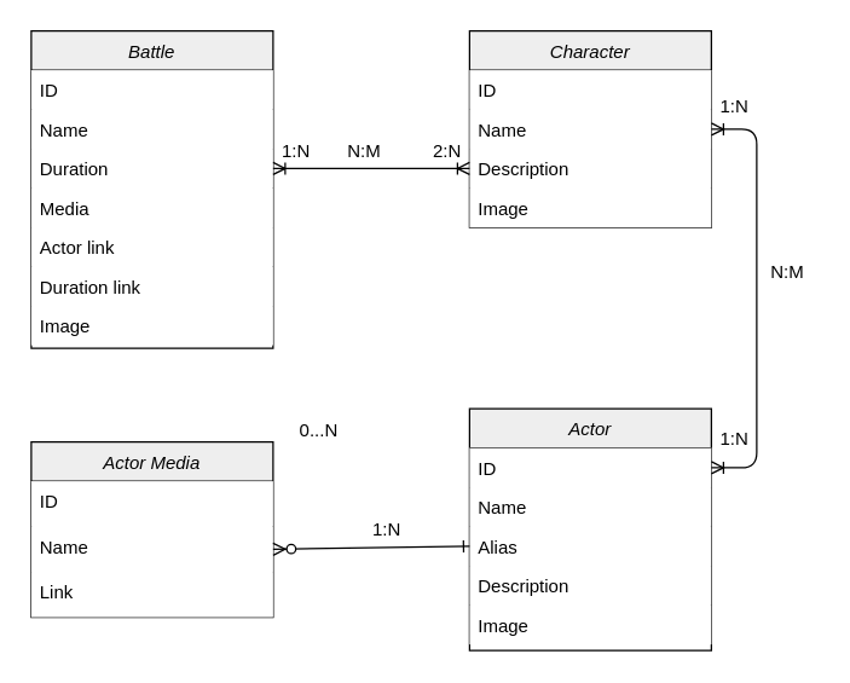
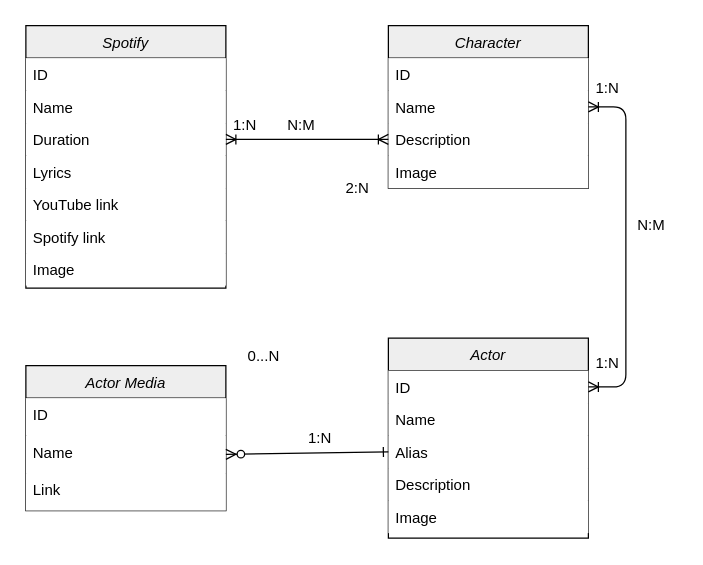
- <mxCell id="2" value="Battle" style="swimlane;fontStyle=2;align=center;verticalAlign=top;childLayout=stackLayout;horizontal=1;startSize=26;horizontalStack=0;resizeParent=1;resizeLast=0;collapsible=1;marginBottom=0;rounded=0;shadow=0;strokeWidth=1;fillColor=#EEEEEE;" parent="1" vertex="1"><mxGeometry x="20" y="20" width="160" height="210" as="geometry"><mxRectangle x="230" y="140" width="160" height="26" as="alternateBounds" /></mxGeometry></mxCell>
+ <mxCell id="2" value="Spotify" style="swimlane;fontStyle=2;align=center;verticalAlign=top;childLayout=stackLayout;horizontal=1;startSize=26;horizontalStack=0;resizeParent=1;resizeLast=0;collapsible=1;marginBottom=0;rounded=0;shadow=0;strokeWidth=1;fillColor=#EEEEEE;" parent="1" vertex="1"><mxGeometry x="20" y="20" width="160" height="210" as="geometry"><mxRectangle x="230" y="140" width="160" height="26" as="alternateBounds" /></mxGeometry></mxCell>
- <mxCell id="23" value="2:N" style="text;html=1;align=center;verticalAlign=middle;resizable=0;points=[];autosize=1;strokeColor=none;" parent="1" vertex="1"><mxGeometry x="280" y="90" width="30" height="20" as="geometry" /></mxCell>
+ <mxCell id="23" value="2:N" style="text;html=1;align=center;verticalAlign=middle;resizable=0;points=[];autosize=1;strokeColor=none;" parent="1" vertex="1"><mxGeometry x="270" y="140" width="30" height="20" as="geometry" /></mxCell>
- <mxCell id="6" value="Media" style="text;align=left;verticalAlign=top;spacingLeft=4;spacingRight=4;overflow=hidden;rotatable=0;points=[[0,0.5],[1,0.5]];portConstraint=eastwest;rounded=0;shadow=0;html=0;fillColor=#ffffff;" parent="2" vertex="1"><mxGeometry y="104" width="160" height="26" as="geometry" /></mxCell>
+ <mxCell id="6" value="Lyrics" style="text;align=left;verticalAlign=top;spacingLeft=4;spacingRight=4;overflow=hidden;rotatable=0;points=[[0,0.5],[1,0.5]];portConstraint=eastwest;rounded=0;shadow=0;html=0;fillColor=#ffffff;" parent="2" vertex="1"><mxGeometry y="104" width="160" height="26" as="geometry" /></mxCell>
- <mxCell id="7" value="Actor link" style="text;align=left;verticalAlign=top;spacingLeft=4;spacingRight=4;overflow=hidden;rotatable=0;points=[[0,0.5],[1,0.5]];portConstraint=eastwest;fillColor=#ffffff;" parent="2" vertex="1"><mxGeometry y="130" width="160" height="26" as="geometry" /></mxCell>
+ <mxCell id="7" value="YouTube link" style="text;align=left;verticalAlign=top;spacingLeft=4;spacingRight=4;overflow=hidden;rotatable=0;points=[[0,0.5],[1,0.5]];portConstraint=eastwest;fillColor=#ffffff;" parent="2" vertex="1"><mxGeometry y="130" width="160" height="26" as="geometry" /></mxCell>
- <mxCell id="8" value="Duration link" style="text;align=left;verticalAlign=top;spacingLeft=4;spacingRight=4;overflow=hidden;rotatable=0;points=[[0,0.5],[1,0.5]];portConstraint=eastwest;fillColor=#ffffff;" parent="2" vertex="1"><mxGeometry y="156" width="160" height="26" as="geometry" /></mxCell>
+ <mxCell id="8" value="Spotify link" style="text;align=left;verticalAlign=top;spacingLeft=4;spacingRight=4;overflow=hidden;rotatable=0;points=[[0,0.5],[1,0.5]];portConstraint=eastwest;fillColor=#ffffff;" parent="2" vertex="1"><mxGeometry y="156" width="160" height="26" as="geometry" /></mxCell>
